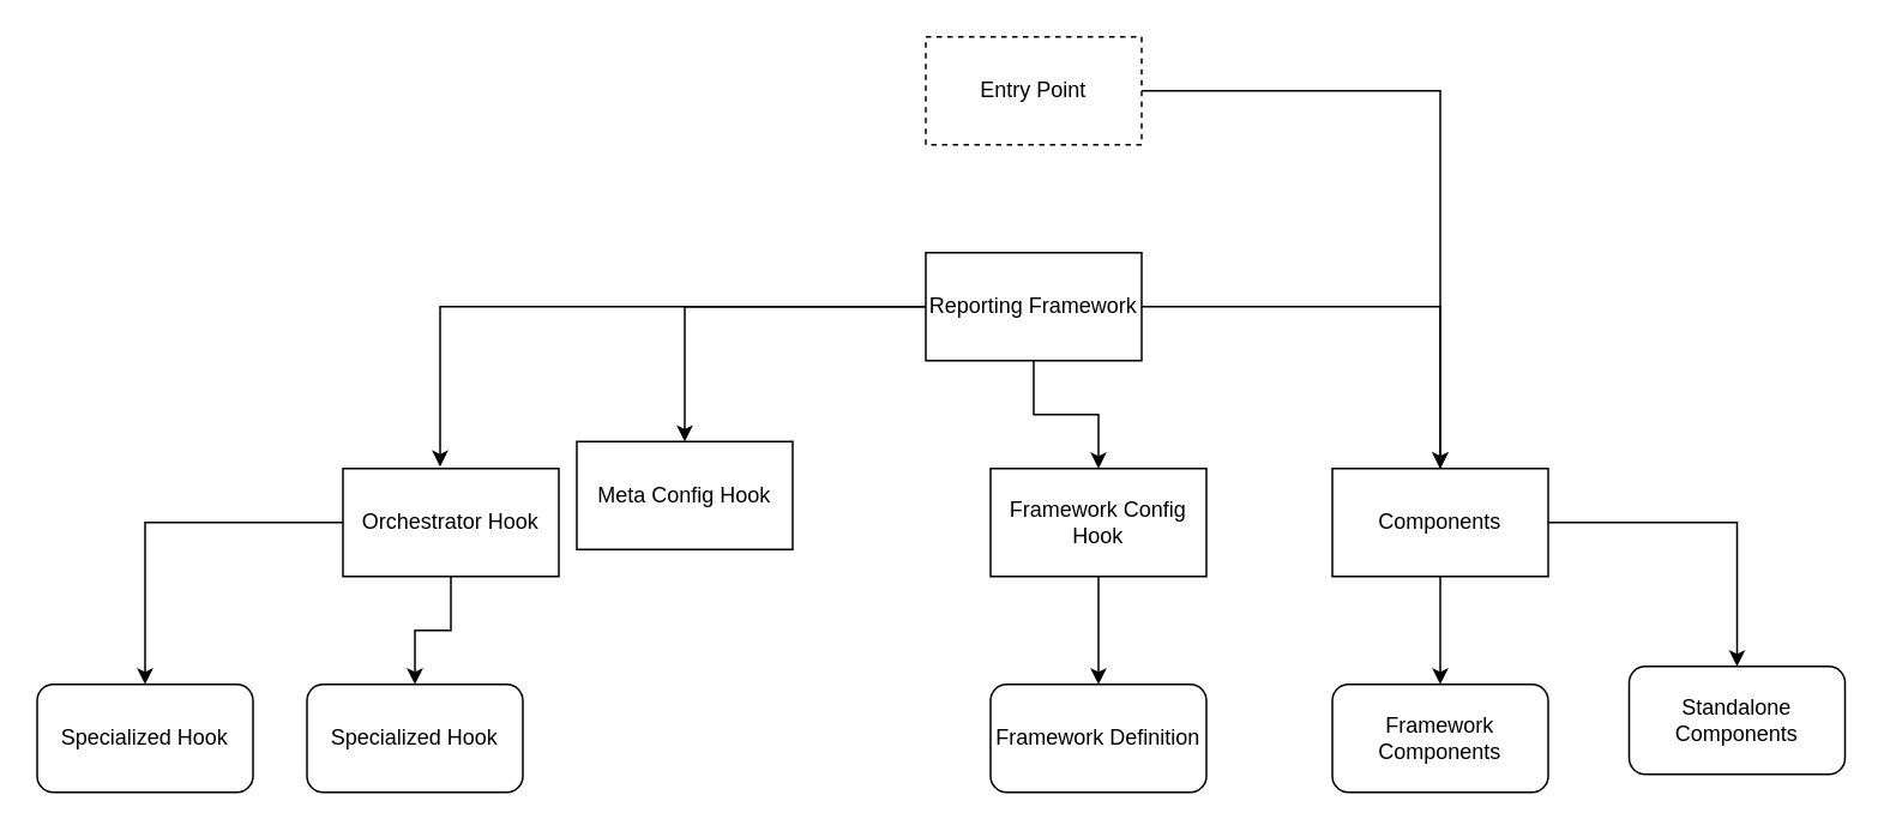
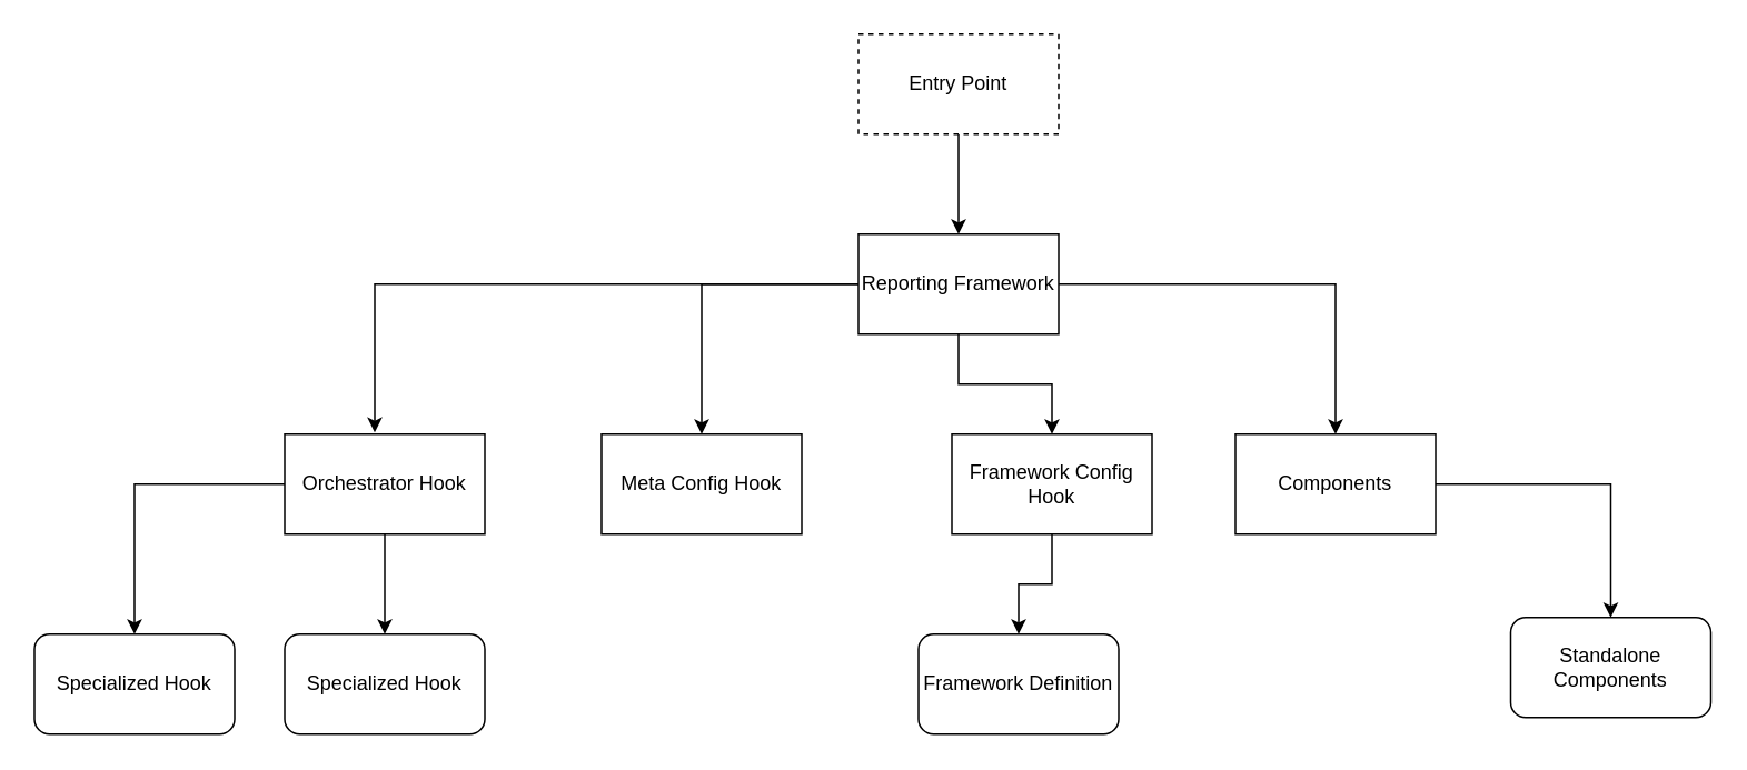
- <mxCell id="2" style="edgeStyle=orthogonalEdgeStyle;rounded=0;orthogonalLoop=1;jettySize=auto;html=1;" parent="1" source="3" target="13" edge="1"><mxGeometry relative="1" as="geometry" /></mxCell>
+ <mxCell id="2" style="edgeStyle=orthogonalEdgeStyle;rounded=0;orthogonalLoop=1;jettySize=auto;html=1;entryX=0.5;entryY=0;entryDx=0;entryDy=0;" parent="1" source="3" target="7" edge="1"><mxGeometry relative="1" as="geometry" /></mxCell>
- <mxCell id="19" value="Meta Config Hook" style="rounded=0;whiteSpace=wrap;html=1;" parent="1" vertex="1"><mxGeometry x="320" y="245" width="120" height="60" as="geometry" /></mxCell>
+ <mxCell id="19" value="Meta Config Hook" style="rounded=0;whiteSpace=wrap;html=1;" parent="1" vertex="1"><mxGeometry x="360" y="260" width="120" height="60" as="geometry" /></mxCell>
- <mxCell id="10" value="Orchestrator Hook" style="rounded=0;whiteSpace=wrap;html=1;" parent="1" vertex="1"><mxGeometry x="190" y="260" width="120" height="60" as="geometry" /></mxCell>
+ <mxCell id="10" value="Orchestrator Hook" style="rounded=0;whiteSpace=wrap;html=1;" parent="1" vertex="1"><mxGeometry x="170" y="260" width="120" height="60" as="geometry" /></mxCell>
- <mxCell id="21" value="Framework Config Hook" style="rounded=0;whiteSpace=wrap;html=1;" parent="1" vertex="1"><mxGeometry x="550" y="260" width="120" height="60" as="geometry" /></mxCell>
+ <mxCell id="21" value="Framework Config Hook" style="rounded=0;whiteSpace=wrap;html=1;" parent="1" vertex="1"><mxGeometry x="570" y="260" width="120" height="60" as="geometry" /></mxCell>
- <mxCell id="11" style="edgeStyle=orthogonalEdgeStyle;rounded=0;orthogonalLoop=1;jettySize=auto;html=1;entryX=0.5;entryY=0;entryDx=0;entryDy=0;" parent="1" source="13" target="17" edge="1"><mxGeometry relative="1" as="geometry" /></mxCell>
- <mxCell id="17" value="Framework Components" style="rounded=1;whiteSpace=wrap;html=1;" parent="1" vertex="1"><mxGeometry x="740" y="380" width="120" height="60" as="geometry" /></mxCell>
